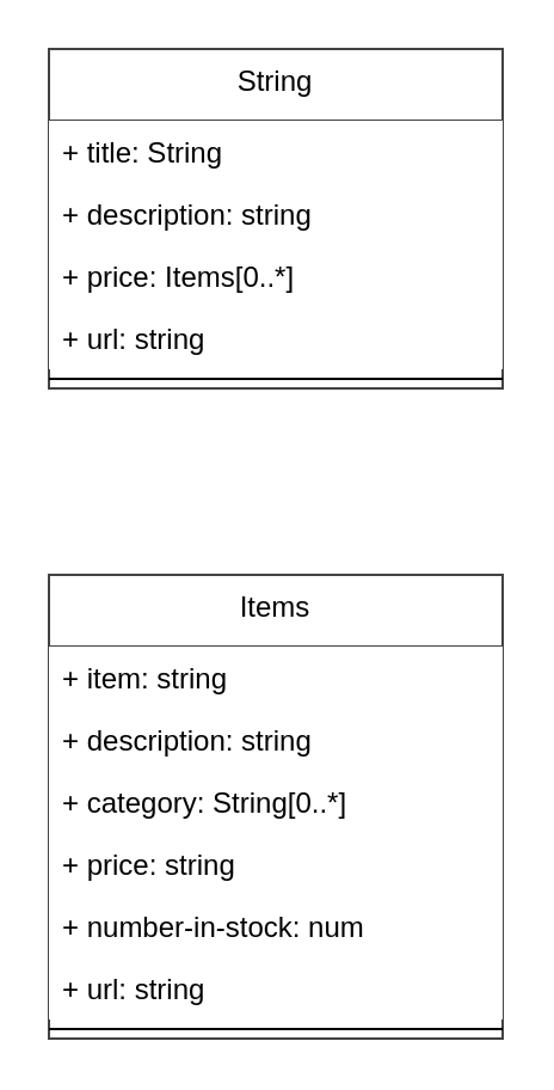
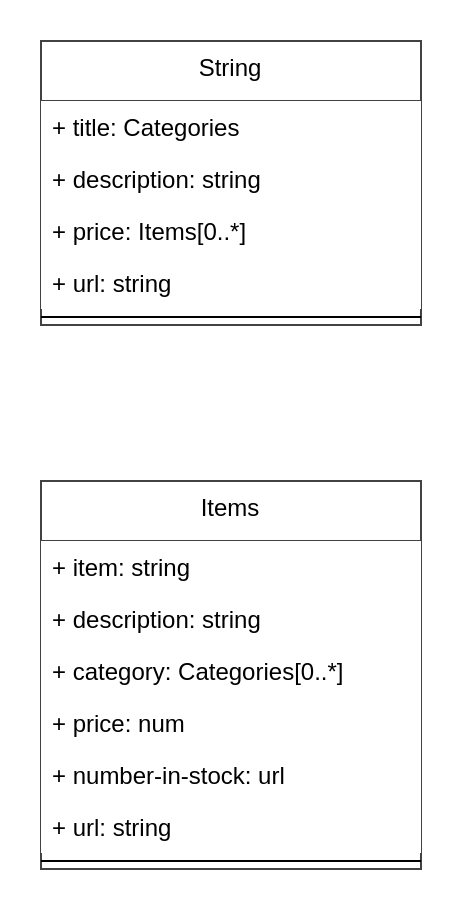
- <mxCell id="4" value="+ title: String" style="text;align=left;verticalAlign=top;spacingLeft=4;spacingRight=4;overflow=hidden;rotatable=0;points=[[0,0.5],[1,0.5]];portConstraint=eastwest;whiteSpace=wrap;html=1;fillColor=default;" parent="3" vertex="1"><mxGeometry y="30" width="190" height="26" as="geometry" /></mxCell>
+ <mxCell id="4" value="+ title: Categories" style="text;align=left;verticalAlign=top;spacingLeft=4;spacingRight=4;overflow=hidden;rotatable=0;points=[[0,0.5],[1,0.5]];portConstraint=eastwest;whiteSpace=wrap;html=1;fillColor=default;" parent="3" vertex="1"><mxGeometry y="30" width="190" height="26" as="geometry" /></mxCell>
- <mxCell id="12" value="+ category: String[0..*]" style="text;strokeColor=none;fillColor=default;align=left;verticalAlign=top;spacingLeft=4;spacingRight=4;overflow=hidden;rotatable=0;points=[[0,0.5],[1,0.5]];portConstraint=eastwest;whiteSpace=wrap;html=1;" parent="9" vertex="1"><mxGeometry y="82" width="190" height="26" as="geometry" /></mxCell>
+ <mxCell id="12" value="+ category: Categories[0..*]" style="text;strokeColor=none;fillColor=default;align=left;verticalAlign=top;spacingLeft=4;spacingRight=4;overflow=hidden;rotatable=0;points=[[0,0.5],[1,0.5]];portConstraint=eastwest;whiteSpace=wrap;html=1;" parent="9" vertex="1"><mxGeometry y="82" width="190" height="26" as="geometry" /></mxCell>
- <mxCell id="13" value="+ price: string" style="text;strokeColor=none;fillColor=default;align=left;verticalAlign=top;spacingLeft=4;spacingRight=4;overflow=hidden;rotatable=0;points=[[0,0.5],[1,0.5]];portConstraint=eastwest;whiteSpace=wrap;html=1;" parent="9" vertex="1"><mxGeometry y="108" width="190" height="26" as="geometry" /></mxCell>
+ <mxCell id="13" value="+ price: num" style="text;strokeColor=none;fillColor=default;align=left;verticalAlign=top;spacingLeft=4;spacingRight=4;overflow=hidden;rotatable=0;points=[[0,0.5],[1,0.5]];portConstraint=eastwest;whiteSpace=wrap;html=1;" parent="9" vertex="1"><mxGeometry y="108" width="190" height="26" as="geometry" /></mxCell>
- <mxCell id="14" value="+ number-in-stock: num" style="text;strokeColor=none;fillColor=default;align=left;verticalAlign=top;spacingLeft=4;spacingRight=4;overflow=hidden;rotatable=0;points=[[0,0.5],[1,0.5]];portConstraint=eastwest;whiteSpace=wrap;html=1;" parent="9" vertex="1"><mxGeometry y="134" width="190" height="26" as="geometry" /></mxCell>
+ <mxCell id="14" value="+ number-in-stock: url" style="text;strokeColor=none;fillColor=default;align=left;verticalAlign=top;spacingLeft=4;spacingRight=4;overflow=hidden;rotatable=0;points=[[0,0.5],[1,0.5]];portConstraint=eastwest;whiteSpace=wrap;html=1;" parent="9" vertex="1"><mxGeometry y="134" width="190" height="26" as="geometry" /></mxCell>
